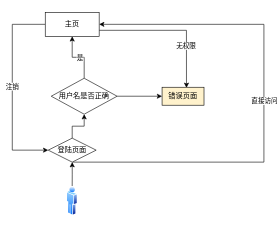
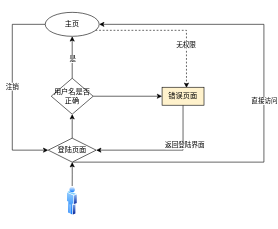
- <mxCell id="6" value="主页" style="rounded=0;whiteSpace=wrap;html=1;" vertex="1" parent="1"><mxGeometry x="75" y="20" width="90" height="40" as="geometry" /></mxCell>
+ <mxCell id="6" value="主页" style="ellipse;whiteSpace=wrap;html=1;" vertex="1" parent="1"><mxGeometry x="75" y="20" width="90" height="40" as="geometry" /></mxCell>
- <mxCell id="4" style="edgeStyle=orthogonalEdgeStyle;rounded=0;orthogonalLoop=1;jettySize=auto;html=1;entryX=0.582;entryY=0.033;entryDx=0;entryDy=0;entryPerimeter=0;" edge="1" parent="1" source="6" target="15"><mxGeometry relative="1" as="geometry"><Array as="points"><mxPoint x="311" y="50" /></Array></mxGeometry></mxCell>
+ <mxCell id="4" style="edgeStyle=orthogonalEdgeStyle;rounded=0;orthogonalLoop=1;jettySize=auto;html=1;entryX=0.582;entryY=0.033;entryDx=0;entryDy=0;entryPerimeter=0;dashed=1;" edge="1" parent="1" source="6" target="15"><mxGeometry relative="1" as="geometry"><Array as="points"><mxPoint x="311" y="50" /></Array></mxGeometry></mxCell>
- <mxCell id="12" value="用户名是否正确" style="rhombus;whiteSpace=wrap;html=1;" vertex="1" parent="1"><mxGeometry x="85" y="130" width="110" height="60" as="geometry" /></mxCell>
+ <mxCell id="12" value="用户名是否正确" style="rhombus;whiteSpace=wrap;html=1;" vertex="1" parent="1"><mxGeometry x="85" y="130" width="70" height="60" as="geometry" /></mxCell>
+ <mxCell id="13" style="edgeStyle=orthogonalEdgeStyle;rounded=0;orthogonalLoop=1;jettySize=auto;html=1;exitX=0.5;exitY=1;exitDx=0;exitDy=0;entryX=1;entryY=0.5;entryDx=0;entryDy=0;" edge="1" parent="1" source="15" target="19"><mxGeometry relative="1" as="geometry" /></mxCell>
+ <mxCell id="14" value="返回登陆界面" style="edgeLabel;html=1;align=center;verticalAlign=middle;resizable=0;points=[];" vertex="1" connectable="0" parent="13"><mxGeometry x="-0.396" y="2" relative="1" as="geometry"><mxPoint as="offset" /></mxGeometry></mxCell>
